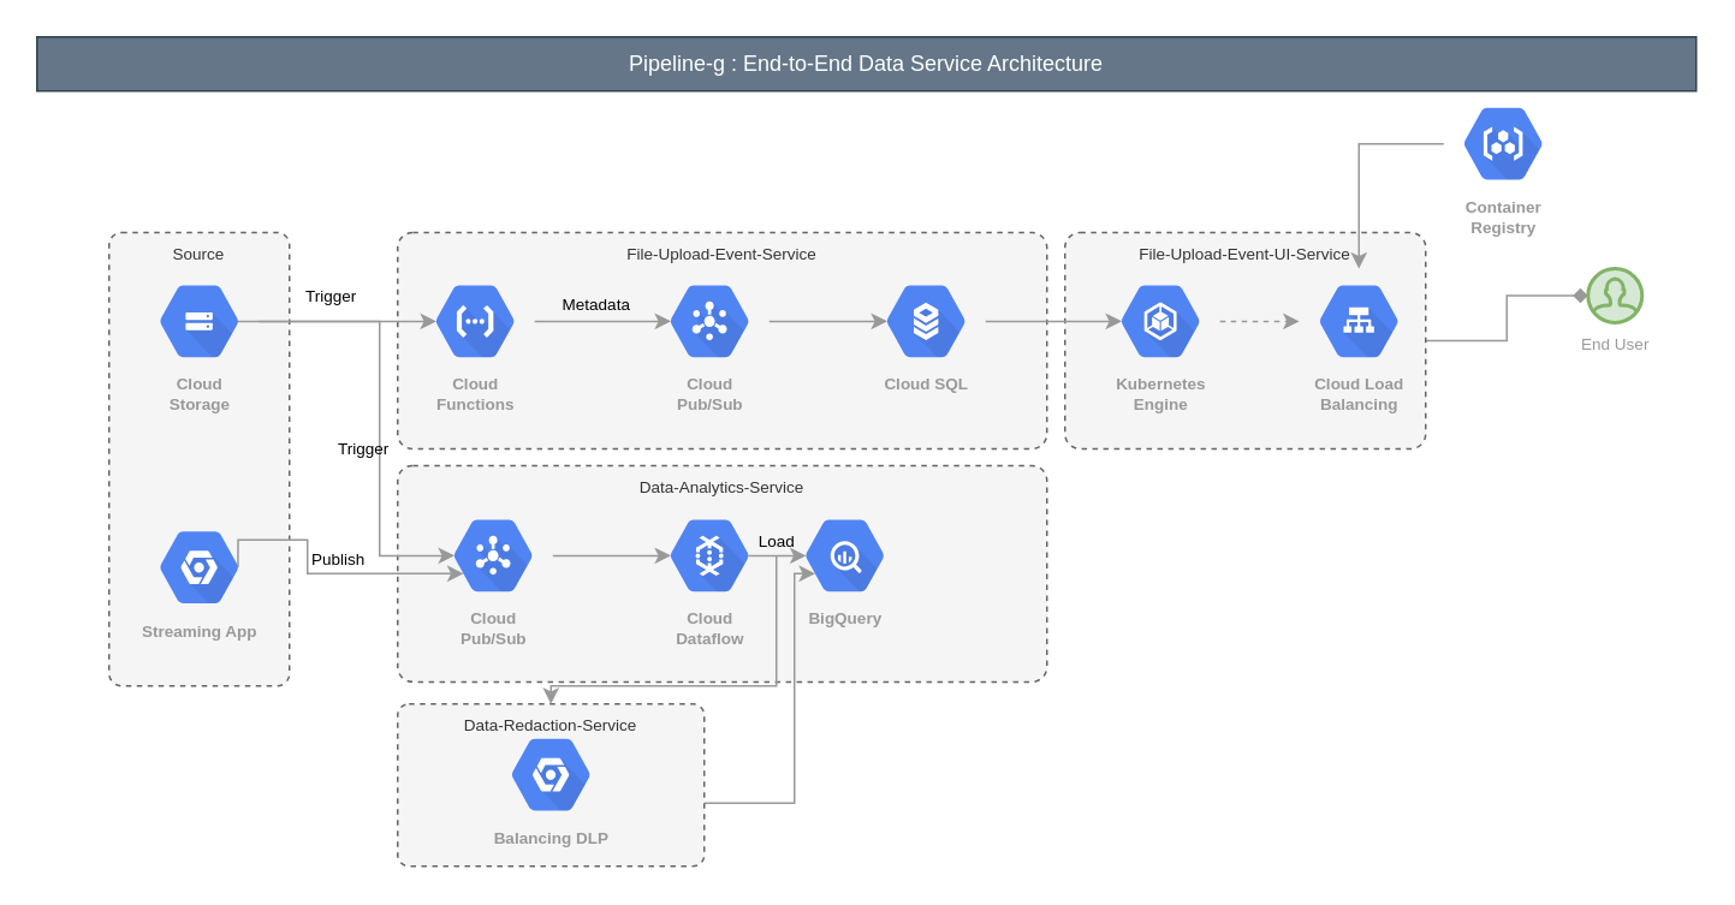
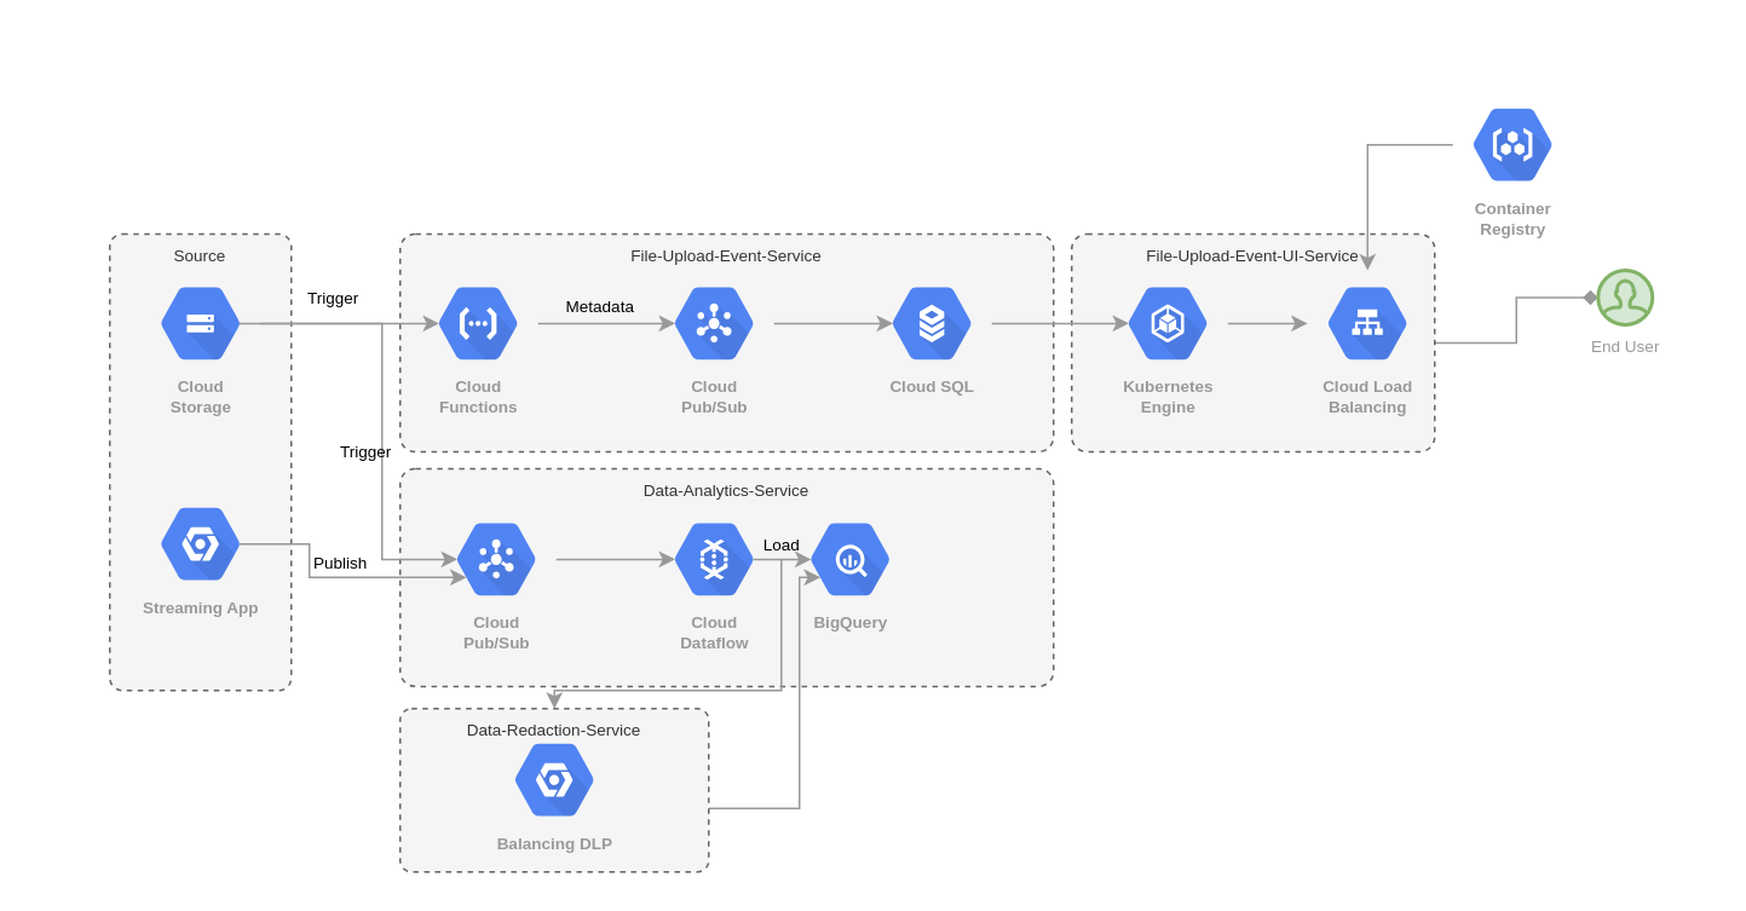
- <mxCell id="9" value="Pipeline-g : End-to-End Data Service Architecture" style="text;html=1;fillColor=#647687;align=center;verticalAlign=middle;whiteSpace=wrap;rounded=0;strokeColor=#314354;fontColor=#ffffff;" parent="1" vertex="1"><mxGeometry x="20" y="20" width="920" height="30" as="geometry" /></mxCell>
- <mxCell id="23" style="edgeStyle=orthogonalEdgeStyle;rounded=0;orthogonalLoop=1;jettySize=auto;html=1;strokeColor=#999999;fontSize=9;fontColor=#000000;dashed=1;" edge="1" parent="1" source="24" target="27"><mxGeometry relative="1" as="geometry" /></mxCell>
+ <mxCell id="23" style="edgeStyle=orthogonalEdgeStyle;rounded=0;orthogonalLoop=1;jettySize=auto;html=1;strokeColor=#999999;fontSize=9;fontColor=#000000;" edge="1" parent="1" source="24" target="27"><mxGeometry relative="1" as="geometry" /></mxCell>
- <mxCell id="37" value="Streaming App" style="html=1;fillColor=#5184F3;strokeColor=none;verticalAlign=top;labelPosition=center;verticalLabelPosition=bottom;align=center;spacingTop=-6;fontSize=9;fontStyle=1;fontColor=#999999;shape=mxgraph.gcp2.hexIcon;prIcon=placeholder;dashed=1;labelBackgroundColor=none;" vertex="1" parent="1"><mxGeometry x="77" y="285" width="66" height="58.5" as="geometry" /></mxCell>
+ <mxCell id="37" value="Streaming App" style="html=1;fillColor=#5184F3;strokeColor=none;verticalAlign=top;labelPosition=center;verticalLabelPosition=bottom;align=center;spacingTop=-6;fontSize=9;fontStyle=1;fontColor=#999999;shape=mxgraph.gcp2.hexIcon;prIcon=placeholder;dashed=1;labelBackgroundColor=none;" vertex="1" parent="1"><mxGeometry x="77" y="270" width="66" height="58.5" as="geometry" /></mxCell>
